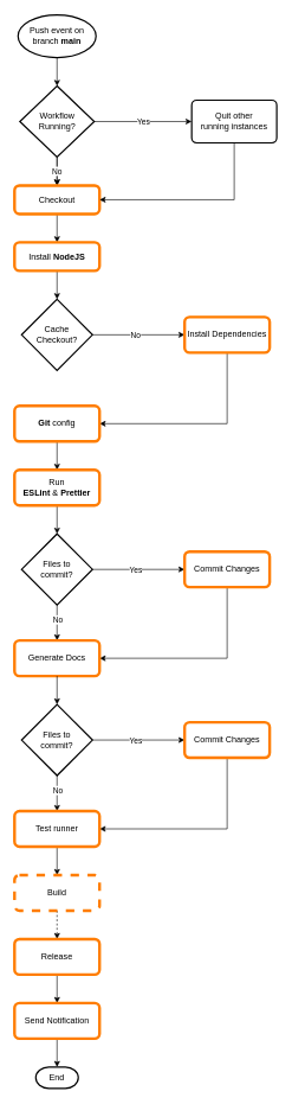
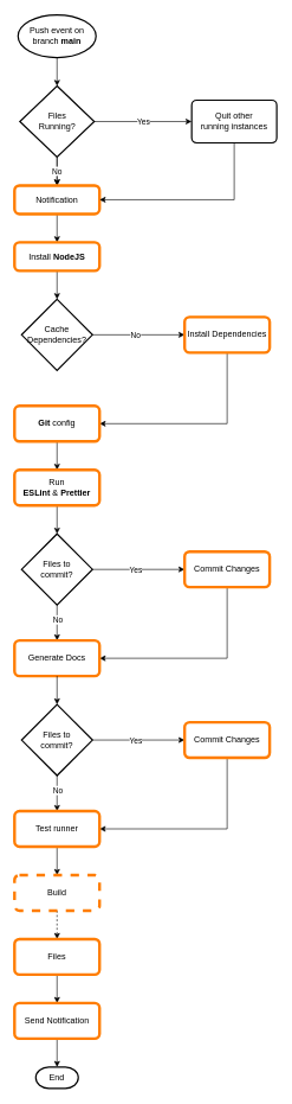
- <mxCell id="7" value="Workflow&lt;br&gt;Running?" style="strokeWidth=2;html=1;shape=mxgraph.flowchart.decision;whiteSpace=wrap;" vertex="1" parent="1"><mxGeometry x="27.5" y="120" width="105" height="100" as="geometry" /></mxCell>
+ <mxCell id="7" value="Files&lt;br&gt;Running?" style="strokeWidth=2;html=1;shape=mxgraph.flowchart.decision;whiteSpace=wrap;" vertex="1" parent="1"><mxGeometry x="27.5" y="120" width="105" height="100" as="geometry" /></mxCell>
- <mxCell id="9" value="Checkout" style="rounded=1;whiteSpace=wrap;html=1;absoluteArcSize=1;arcSize=14;strokeWidth=4;strokeColor=#ff7d00;" vertex="1" parent="1"><mxGeometry x="20" y="260" width="120" height="40" as="geometry" /></mxCell>
+ <mxCell id="9" value="Notification" style="rounded=1;whiteSpace=wrap;html=1;absoluteArcSize=1;arcSize=14;strokeWidth=4;strokeColor=#ff7d00;" vertex="1" parent="1"><mxGeometry x="20" y="260" width="120" height="40" as="geometry" /></mxCell>
- <mxCell id="15" value="Cache&lt;br&gt;Checkout?" style="strokeWidth=2;html=1;shape=mxgraph.flowchart.decision;whiteSpace=wrap;" vertex="1" parent="1"><mxGeometry x="30" y="420" width="100" height="100" as="geometry" /></mxCell>
+ <mxCell id="15" value="Cache&lt;br&gt;Dependencies?" style="strokeWidth=2;html=1;shape=mxgraph.flowchart.decision;whiteSpace=wrap;" vertex="1" parent="1"><mxGeometry x="30" y="420" width="100" height="100" as="geometry" /></mxCell>
- <mxCell id="43" value="Release" style="rounded=1;whiteSpace=wrap;html=1;absoluteArcSize=1;arcSize=14;strokeWidth=4;strokeColor=#ff7d00;" vertex="1" parent="1"><mxGeometry x="20" y="1320" width="120" height="50" as="geometry" /></mxCell>
+ <mxCell id="43" value="Files" style="rounded=1;whiteSpace=wrap;html=1;absoluteArcSize=1;arcSize=14;strokeWidth=4;strokeColor=#ff7d00;" vertex="1" parent="1"><mxGeometry x="20" y="1320" width="120" height="50" as="geometry" /></mxCell>
